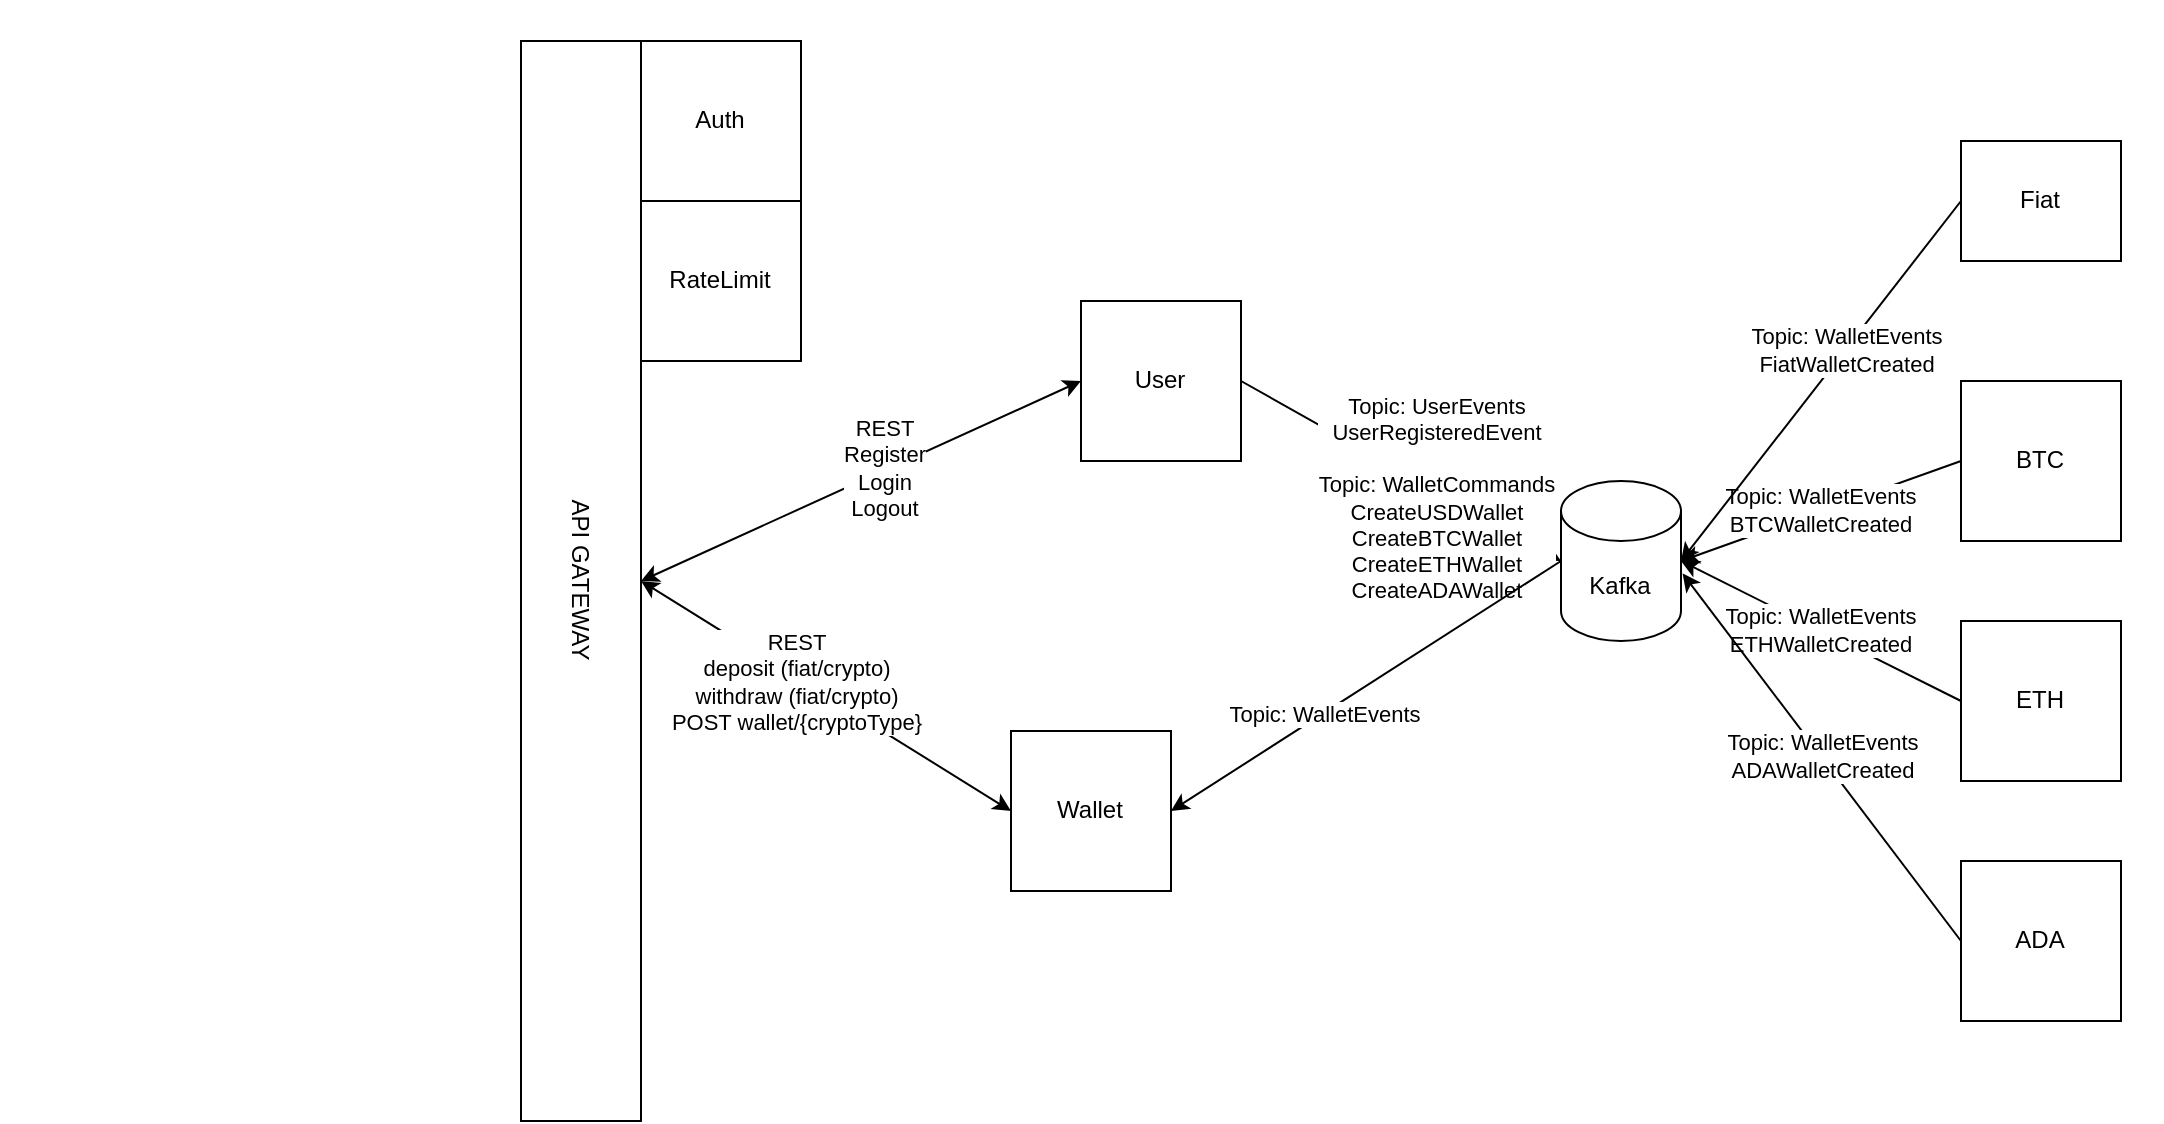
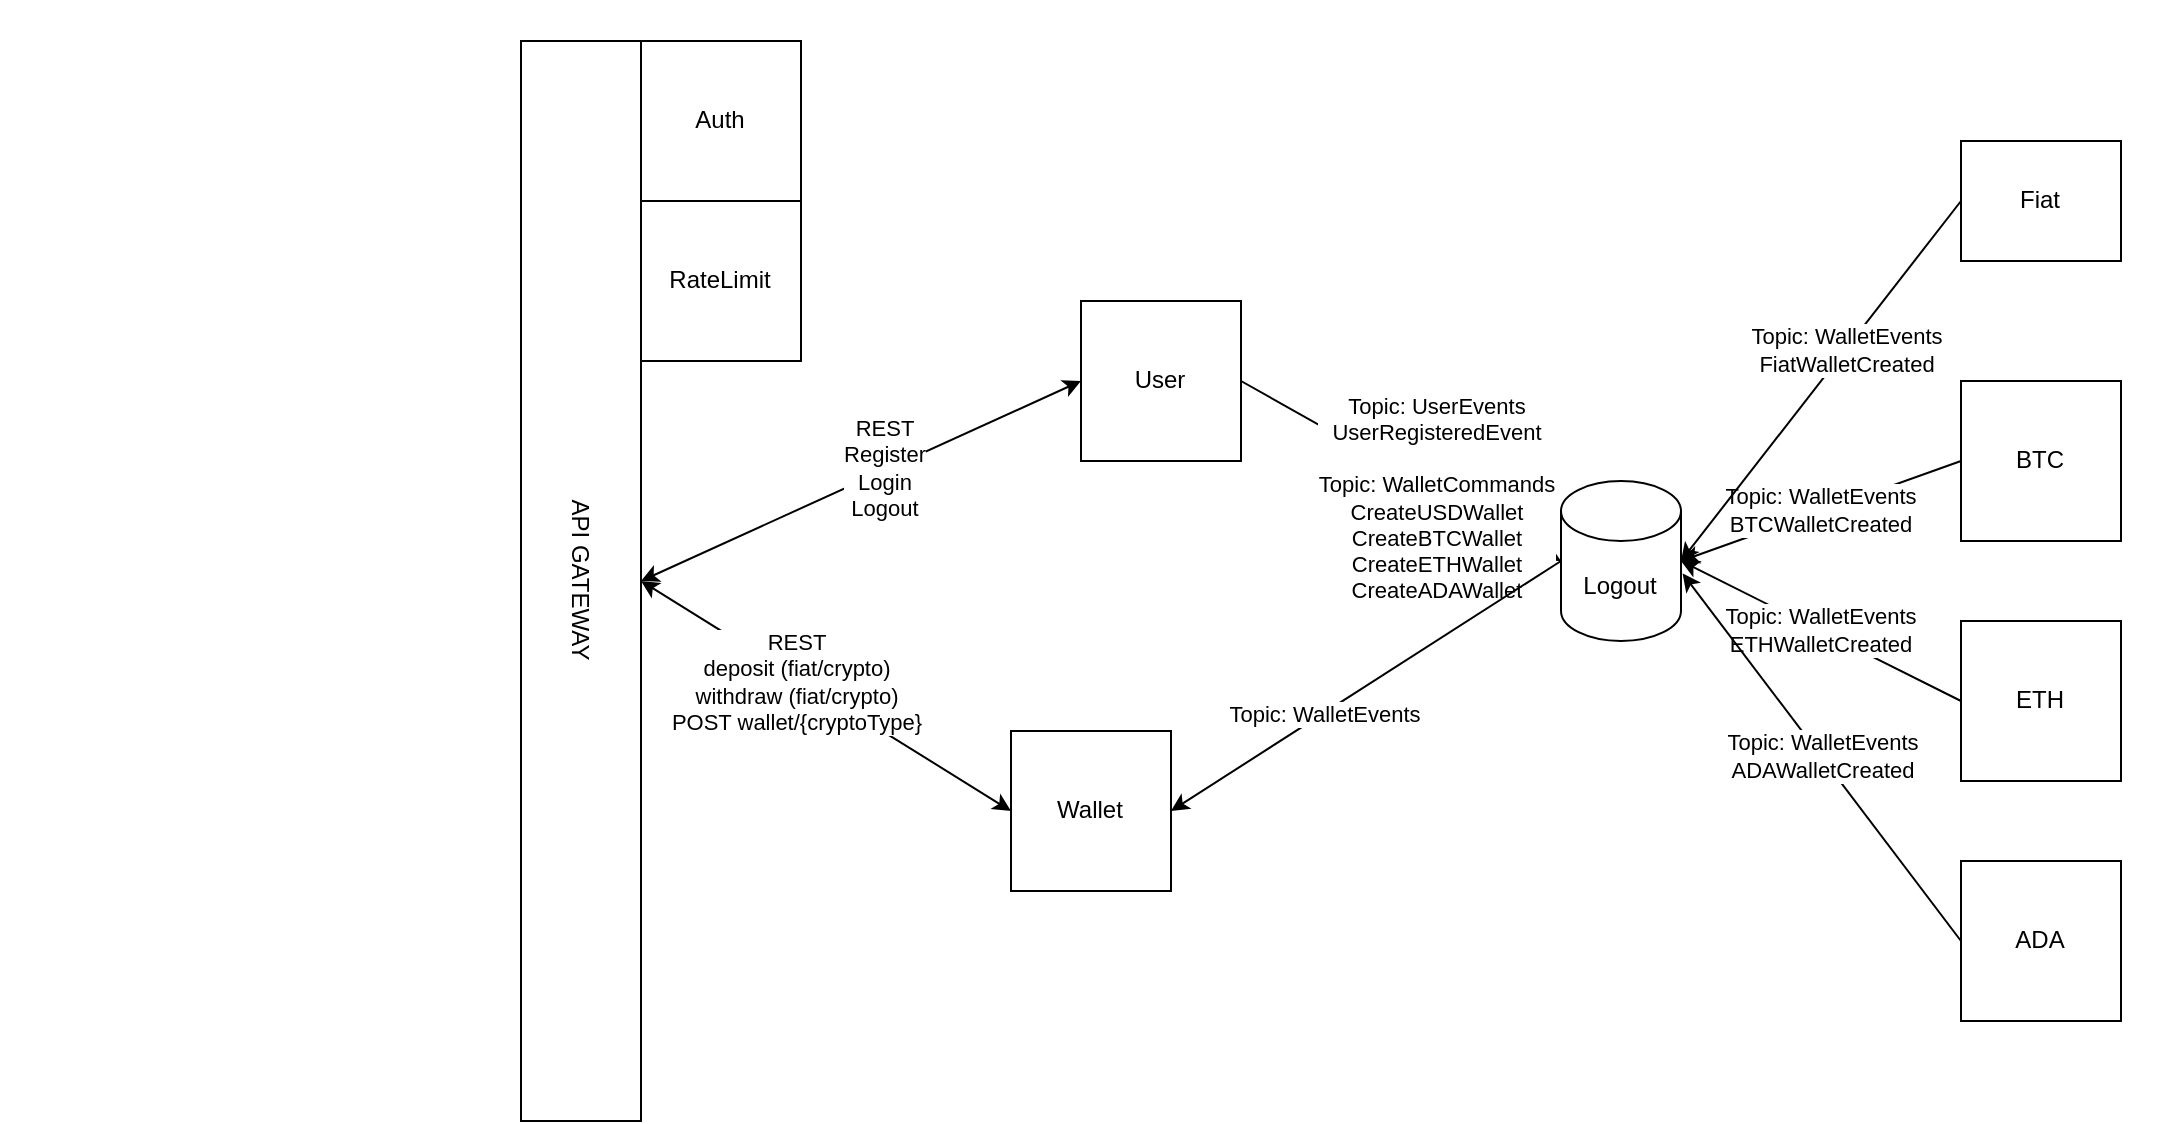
- <mxCell id="13" value="Kafka" style="shape=cylinder3;whiteSpace=wrap;html=1;boundedLbl=1;backgroundOutline=1;size=15;" vertex="1" parent="1"><mxGeometry x="780" y="240" width="60" height="80" as="geometry" /></mxCell>
+ <mxCell id="13" value="Logout" style="shape=cylinder3;whiteSpace=wrap;html=1;boundedLbl=1;backgroundOutline=1;size=15;" vertex="1" parent="1"><mxGeometry x="780" y="240" width="60" height="80" as="geometry" /></mxCell>
